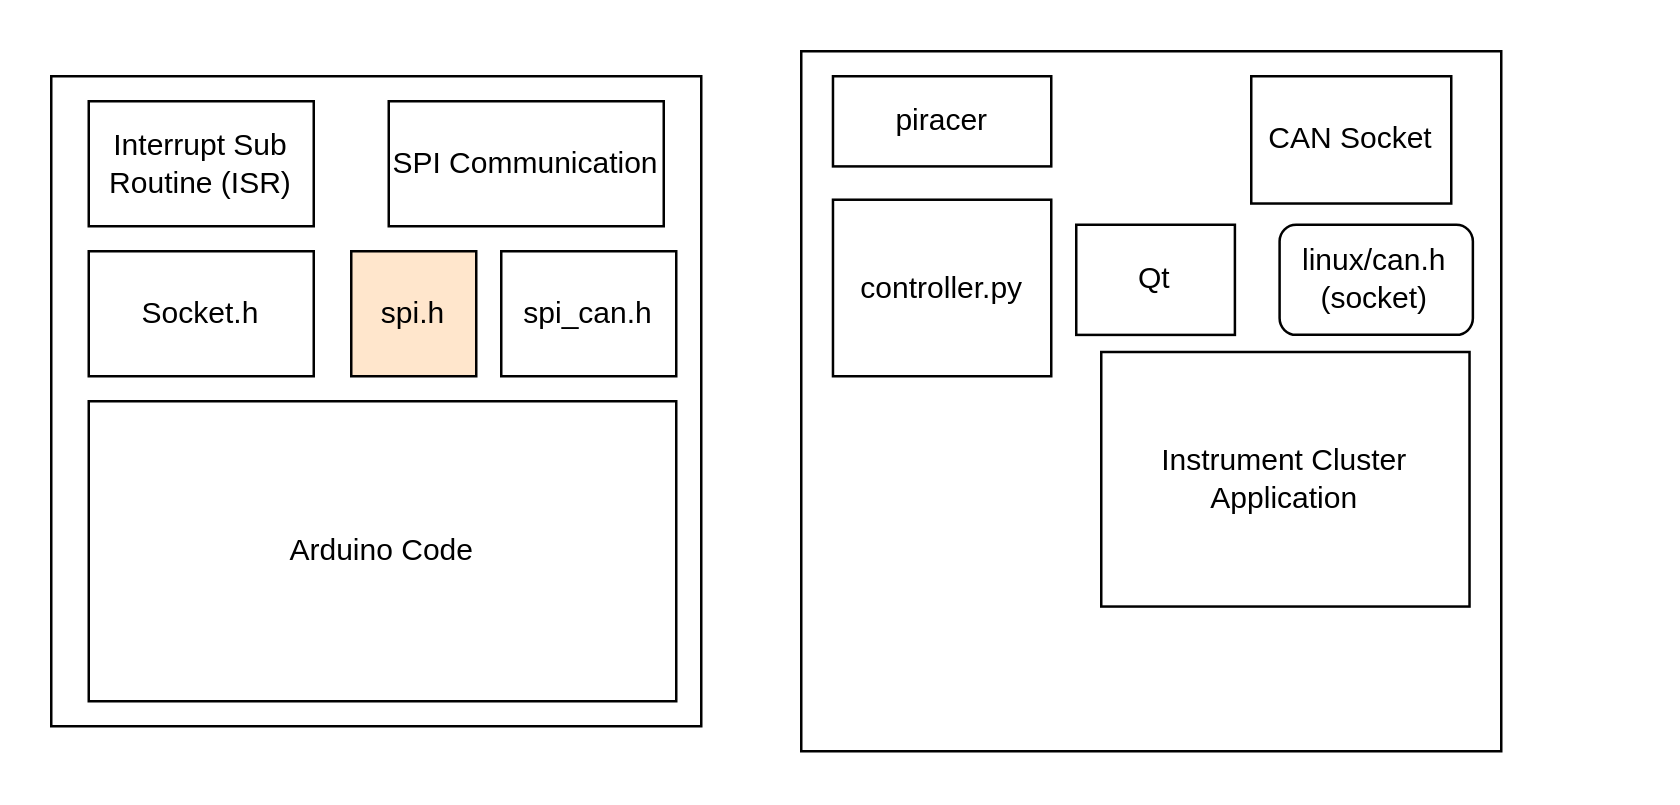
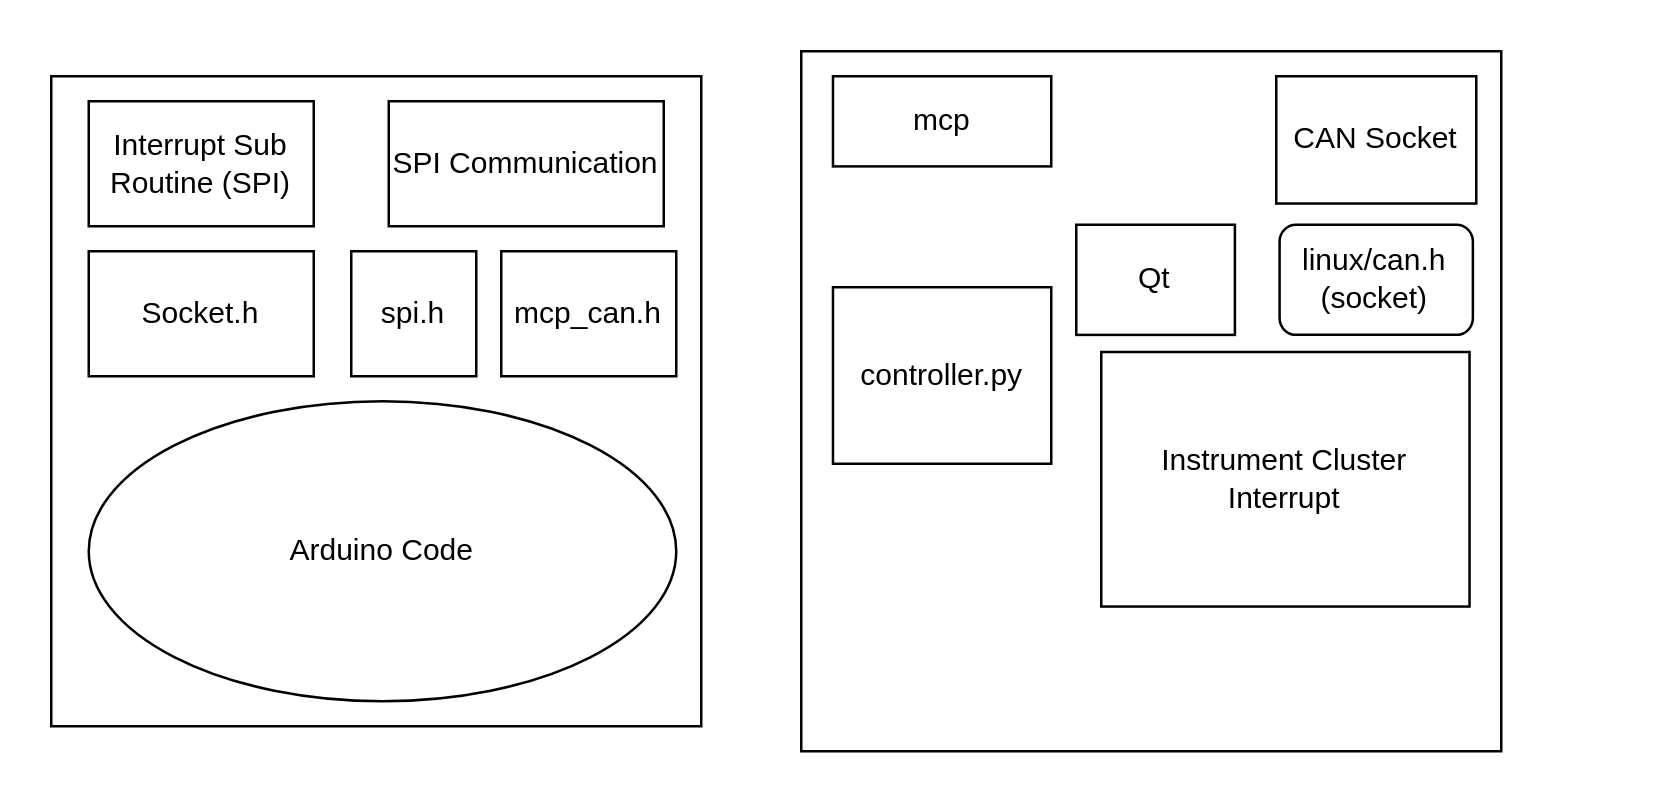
- <mxCell id="14" value="piracer" style="rounded=0;whiteSpace=wrap;html=1;" vertex="1" parent="10"><mxGeometry x="12.69" y="10.0" width="87.31" height="36.06" as="geometry" /></mxCell>
+ <mxCell id="14" value="mcp" style="rounded=0;whiteSpace=wrap;html=1;" vertex="1" parent="10"><mxGeometry x="12.69" y="10.0" width="87.31" height="36.06" as="geometry" /></mxCell>
- <mxCell id="13" value="CAN Socket" style="rounded=0;whiteSpace=wrap;html=1;" vertex="1" parent="10"><mxGeometry x="180" y="10.0" width="80" height="50.909" as="geometry" /></mxCell>
+ <mxCell id="13" value="CAN Socket" style="rounded=0;whiteSpace=wrap;html=1;" vertex="1" parent="10"><mxGeometry x="190" y="10.0" width="80" height="50.909" as="geometry" /></mxCell>
- <mxCell id="4" value="Interrupt Sub Routine (ISR)" style="rounded=0;whiteSpace=wrap;html=1;" parent="2" vertex="1"><mxGeometry x="15" y="10" width="90" height="50" as="geometry" /></mxCell>
+ <mxCell id="4" value="Interrupt Sub Routine (SPI)" style="rounded=0;whiteSpace=wrap;html=1;" parent="2" vertex="1"><mxGeometry x="15" y="10" width="90" height="50" as="geometry" /></mxCell>
- <mxCell id="17" value="controller.py" style="rounded=0;whiteSpace=wrap;html=1;" vertex="1" parent="10"><mxGeometry x="12.69" y="59.39" width="87.31" height="70.61" as="geometry" /></mxCell>
+ <mxCell id="17" value="controller.py" style="rounded=0;whiteSpace=wrap;html=1;" vertex="1" parent="10"><mxGeometry x="12.69" y="94.39" width="87.31" height="70.61" as="geometry" /></mxCell>
- <mxCell id="9" value="spi.h" style="rounded=0;whiteSpace=wrap;html=1;fillColor=#ffe6cc;" parent="2" vertex="1"><mxGeometry x="120" y="70" width="50" height="50" as="geometry" /></mxCell>
+ <mxCell id="9" value="spi.h" style="rounded=0;whiteSpace=wrap;html=1;" parent="2" vertex="1"><mxGeometry x="120" y="70" width="50" height="50" as="geometry" /></mxCell>
- <mxCell id="8" value="spi_can.h" style="rounded=0;whiteSpace=wrap;html=1;" parent="2" vertex="1"><mxGeometry x="180" y="70" width="70" height="50" as="geometry" /></mxCell>
+ <mxCell id="8" value="mcp_can.h" style="rounded=0;whiteSpace=wrap;html=1;" parent="2" vertex="1"><mxGeometry x="180" y="70" width="70" height="50" as="geometry" /></mxCell>
- <mxCell id="12" value="Instrument Cluster Application" style="rounded=0;whiteSpace=wrap;html=1;" vertex="1" parent="10"><mxGeometry x="120" y="120.303" width="147.31" height="101.818" as="geometry" /></mxCell>
+ <mxCell id="12" value="Instrument Cluster Interrupt" style="rounded=0;whiteSpace=wrap;html=1;" vertex="1" parent="10"><mxGeometry x="120" y="120.303" width="147.31" height="101.818" as="geometry" /></mxCell>
- <mxCell id="5" value="Arduino Code" style="rounded=0;whiteSpace=wrap;html=1;" parent="2" vertex="1"><mxGeometry x="15" y="130" width="235" height="120" as="geometry" /></mxCell>
+ <mxCell id="5" value="Arduino Code" style="ellipse;whiteSpace=wrap;html=1;" parent="2" vertex="1"><mxGeometry x="15" y="130" width="235" height="120" as="geometry" /></mxCell>
